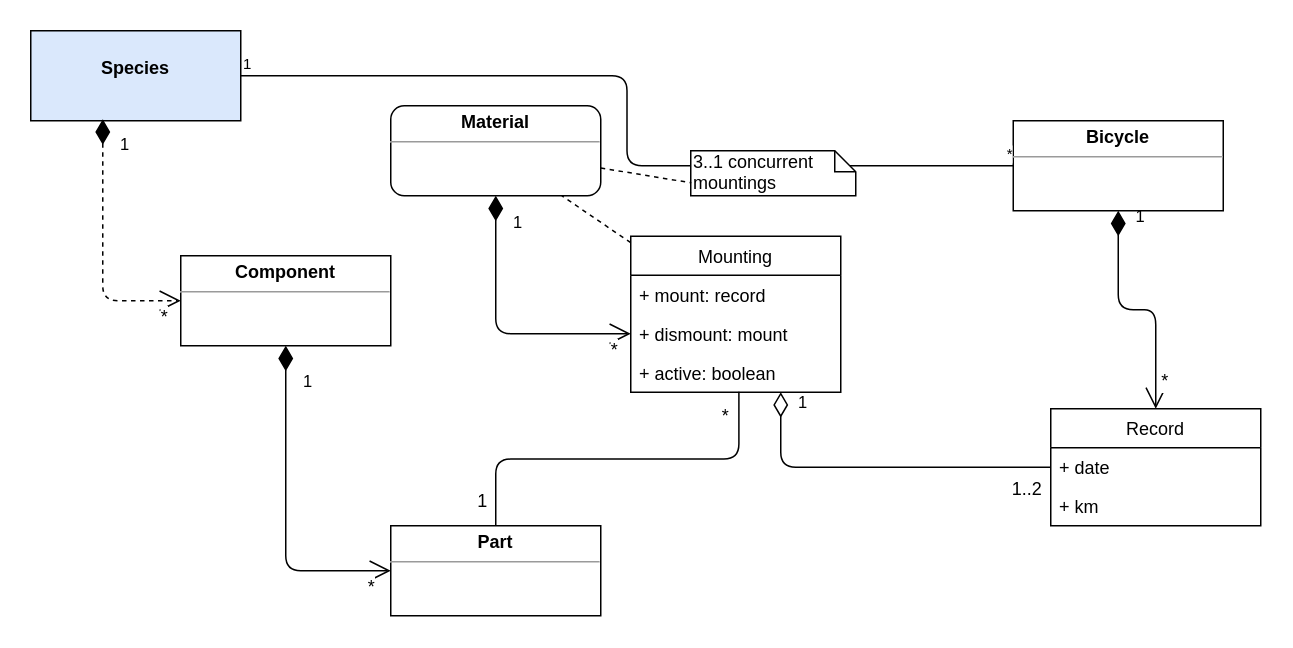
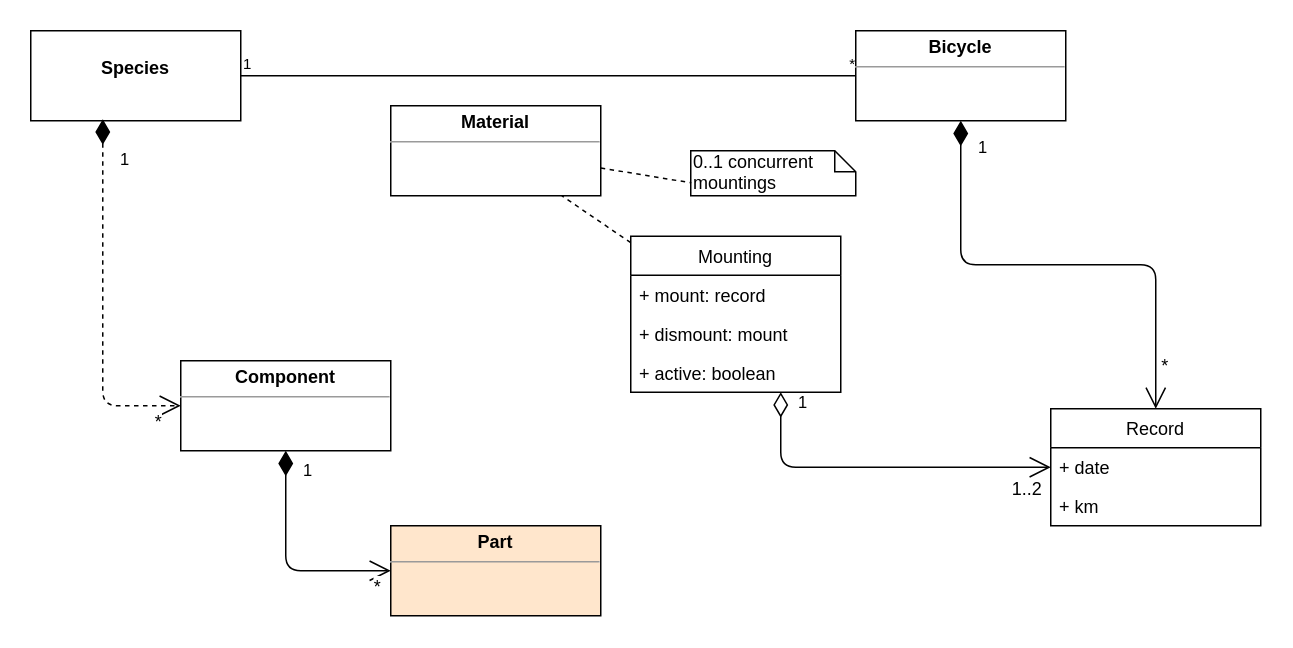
- <mxCell id="20" value="&lt;p style=&quot;margin: 0px ; margin-top: 4px ; text-align: center&quot;&gt;&lt;br&gt;&lt;b&gt;Species&lt;/b&gt;&lt;/p&gt;" style="verticalAlign=top;align=left;overflow=fill;fontSize=12;fontFamily=Helvetica;html=1;fillColor=#dae8fc;" parent="1" vertex="1"><mxGeometry x="20" y="20" width="140" height="60" as="geometry" /></mxCell>
+ <mxCell id="20" value="&lt;p style=&quot;margin: 0px ; margin-top: 4px ; text-align: center&quot;&gt;&lt;br&gt;&lt;b&gt;Species&lt;/b&gt;&lt;/p&gt;" style="verticalAlign=top;align=left;overflow=fill;fontSize=12;fontFamily=Helvetica;html=1;" parent="1" vertex="1"><mxGeometry x="20" y="20" width="140" height="60" as="geometry" /></mxCell>
- <mxCell id="2" value="&lt;p style=&quot;margin: 0px ; margin-top: 4px ; text-align: center&quot;&gt;&lt;b&gt;Material&lt;/b&gt;&lt;/p&gt;&lt;hr size=&quot;1&quot;&gt;&lt;div style=&quot;height: 2px&quot;&gt;&lt;/div&gt;" style="verticalAlign=top;align=left;overflow=fill;fontSize=12;fontFamily=Helvetica;html=1;rounded=1;" parent="1" vertex="1"><mxGeometry x="260" y="70" width="140" height="60" as="geometry" /></mxCell>
+ <mxCell id="2" value="&lt;p style=&quot;margin: 0px ; margin-top: 4px ; text-align: center&quot;&gt;&lt;b&gt;Material&lt;/b&gt;&lt;/p&gt;&lt;hr size=&quot;1&quot;&gt;&lt;div style=&quot;height: 2px&quot;&gt;&lt;/div&gt;" style="verticalAlign=top;align=left;overflow=fill;fontSize=12;fontFamily=Helvetica;html=1;" parent="1" vertex="1"><mxGeometry x="260" y="70" width="140" height="60" as="geometry" /></mxCell>
- <mxCell id="5" value="&lt;p style=&quot;margin: 0px ; margin-top: 4px ; text-align: center&quot;&gt;&lt;b&gt;Bicycle&lt;/b&gt;&lt;/p&gt;&lt;hr size=&quot;1&quot;&gt;&lt;div style=&quot;height: 2px&quot;&gt;&lt;/div&gt;" style="verticalAlign=top;align=left;overflow=fill;fontSize=12;fontFamily=Helvetica;html=1;" parent="1" vertex="1"><mxGeometry x="675" y="80" width="140" height="60" as="geometry" /></mxCell>
+ <mxCell id="5" value="&lt;p style=&quot;margin: 0px ; margin-top: 4px ; text-align: center&quot;&gt;&lt;b&gt;Bicycle&lt;/b&gt;&lt;/p&gt;&lt;hr size=&quot;1&quot;&gt;&lt;div style=&quot;height: 2px&quot;&gt;&lt;/div&gt;" style="verticalAlign=top;align=left;overflow=fill;fontSize=12;fontFamily=Helvetica;html=1;" parent="1" vertex="1"><mxGeometry x="570" y="20" width="140" height="60" as="geometry" /></mxCell>
- <mxCell id="21" value="3..1 concurrent mountings&amp;nbsp;" style="shape=note;whiteSpace=wrap;html=1;size=14;verticalAlign=top;align=left;spacingTop=-6;" parent="1" vertex="1"><mxGeometry x="460" y="100" width="110" height="30" as="geometry" /></mxCell>
+ <mxCell id="21" value="0..1 concurrent mountings&amp;nbsp;" style="shape=note;whiteSpace=wrap;html=1;size=14;verticalAlign=top;align=left;spacingTop=-6;" parent="1" vertex="1"><mxGeometry x="460" y="100" width="110" height="30" as="geometry" /></mxCell>
- <mxCell id="6" value="&lt;p style=&quot;margin: 0px ; margin-top: 4px ; text-align: center&quot;&gt;&lt;b&gt;Component&lt;/b&gt;&lt;/p&gt;&lt;hr size=&quot;1&quot;&gt;&lt;div style=&quot;height: 2px&quot;&gt;&lt;/div&gt;" style="verticalAlign=top;align=left;overflow=fill;fontSize=12;fontFamily=Helvetica;html=1;" parent="1" vertex="1"><mxGeometry x="120" y="170" width="140" height="60" as="geometry" /></mxCell>
+ <mxCell id="6" value="&lt;p style=&quot;margin: 0px ; margin-top: 4px ; text-align: center&quot;&gt;&lt;b&gt;Component&lt;/b&gt;&lt;/p&gt;&lt;hr size=&quot;1&quot;&gt;&lt;div style=&quot;height: 2px&quot;&gt;&lt;/div&gt;" style="verticalAlign=top;align=left;overflow=fill;fontSize=12;fontFamily=Helvetica;html=1;" parent="1" vertex="1"><mxGeometry x="120" y="240" width="140" height="60" as="geometry" /></mxCell>
- <mxCell id="8" value="1" style="endArrow=open;html=1;endSize=12;startArrow=diamondThin;startSize=14;startFill=1;edgeStyle=orthogonalEdgeStyle;align=left;verticalAlign=bottom;" parent="1" source="2" target="29" edge="1"><mxGeometry x="-0.704" y="10" relative="1" as="geometry"><mxPoint x="40" y="410" as="sourcePoint" /><mxPoint x="200" y="410" as="targetPoint" /><mxPoint as="offset" /></mxGeometry></mxCell>
- <mxCell id="9" value="*" style="text;html=1;resizable=0;points=[];align=center;verticalAlign=middle;labelBackgroundColor=#ffffff;" parent="8" vertex="1" connectable="0"><mxGeometry x="0.894" y="2" relative="1" as="geometry"><mxPoint x="-2" y="12" as="offset" /></mxGeometry></mxCell>
- <mxCell id="12" value="" style="endArrow=none;html=1;edgeStyle=orthogonalEdgeStyle;exitX=0.515;exitY=0.988;exitDx=0;exitDy=0;exitPerimeter=0;" parent="1" source="30" target="7" edge="1"><mxGeometry relative="1" as="geometry"><mxPoint x="420" y="220" as="sourcePoint" /><mxPoint x="200" y="410" as="targetPoint" /></mxGeometry></mxCell>
- <mxCell id="13" value="" style="resizable=0;html=1;align=left;verticalAlign=bottom;labelBackgroundColor=#ffffff;fontSize=10;" parent="12" connectable="0" vertex="1"><mxGeometry x="-1" relative="1" as="geometry" /></mxCell>
- <mxCell id="14" value="" style="resizable=0;html=1;align=right;verticalAlign=bottom;labelBackgroundColor=#ffffff;fontSize=10;" parent="12" connectable="0" vertex="1"><mxGeometry x="1" relative="1" as="geometry" /></mxCell>
- <mxCell id="15" value="*" style="text;html=1;resizable=0;points=[];align=center;verticalAlign=middle;labelBackgroundColor=#ffffff;" parent="12" vertex="1" connectable="0"><mxGeometry x="-0.898" relative="1" as="geometry"><mxPoint x="-10" y="3" as="offset" /></mxGeometry></mxCell>
- <mxCell id="16" value="1" style="text;html=1;resizable=0;points=[];align=center;verticalAlign=middle;labelBackgroundColor=#ffffff;" parent="12" vertex="1" connectable="0"><mxGeometry x="0.866" relative="1" as="geometry"><mxPoint x="-10" y="-0.5" as="offset" /></mxGeometry></mxCell>
- <mxCell id="10" value="1" style="endArrow=none;html=1;endSize=12;startArrow=diamondThin;startSize=14;startFill=0;edgeStyle=orthogonalEdgeStyle;align=left;verticalAlign=bottom;entryX=0;entryY=0.5;entryDx=0;entryDy=0;" parent="1" source="30" target="25" edge="1"><mxGeometry x="-0.861" y="10" relative="1" as="geometry"><mxPoint x="440" y="310" as="sourcePoint" /><mxPoint x="600" y="310" as="targetPoint" /><Array as="points"><mxPoint x="520" y="311" /></Array><mxPoint as="offset" /></mxGeometry></mxCell>
+ <mxCell id="10" value="1" style="endArrow=open;html=1;endSize=12;startArrow=diamondThin;startSize=14;startFill=0;edgeStyle=orthogonalEdgeStyle;align=left;verticalAlign=bottom;entryX=0;entryY=0.5;entryDx=0;entryDy=0;" parent="1" source="30" target="25" edge="1"><mxGeometry x="-0.861" y="10" relative="1" as="geometry"><mxPoint x="440" y="310" as="sourcePoint" /><mxPoint x="600" y="310" as="targetPoint" /><Array as="points"><mxPoint x="520" y="311" /></Array><mxPoint as="offset" /></mxGeometry></mxCell>
- <mxCell id="7" value="&lt;p style=&quot;margin: 0px ; margin-top: 4px ; text-align: center&quot;&gt;&lt;b&gt;Part&lt;/b&gt;&lt;/p&gt;&lt;hr size=&quot;1&quot;&gt;&lt;div style=&quot;height: 2px&quot;&gt;&lt;/div&gt;" style="verticalAlign=top;align=left;overflow=fill;fontSize=12;fontFamily=Helvetica;html=1;" parent="1" vertex="1"><mxGeometry x="260" y="350" width="140" height="60" as="geometry" /></mxCell>
+ <mxCell id="7" value="&lt;p style=&quot;margin: 0px ; margin-top: 4px ; text-align: center&quot;&gt;&lt;b&gt;Part&lt;/b&gt;&lt;/p&gt;&lt;hr size=&quot;1&quot;&gt;&lt;div style=&quot;height: 2px&quot;&gt;&lt;/div&gt;" style="verticalAlign=top;align=left;overflow=fill;fontSize=12;fontFamily=Helvetica;html=1;fillColor=#ffe6cc;" parent="1" vertex="1"><mxGeometry x="260" y="350" width="140" height="60" as="geometry" /></mxCell>
